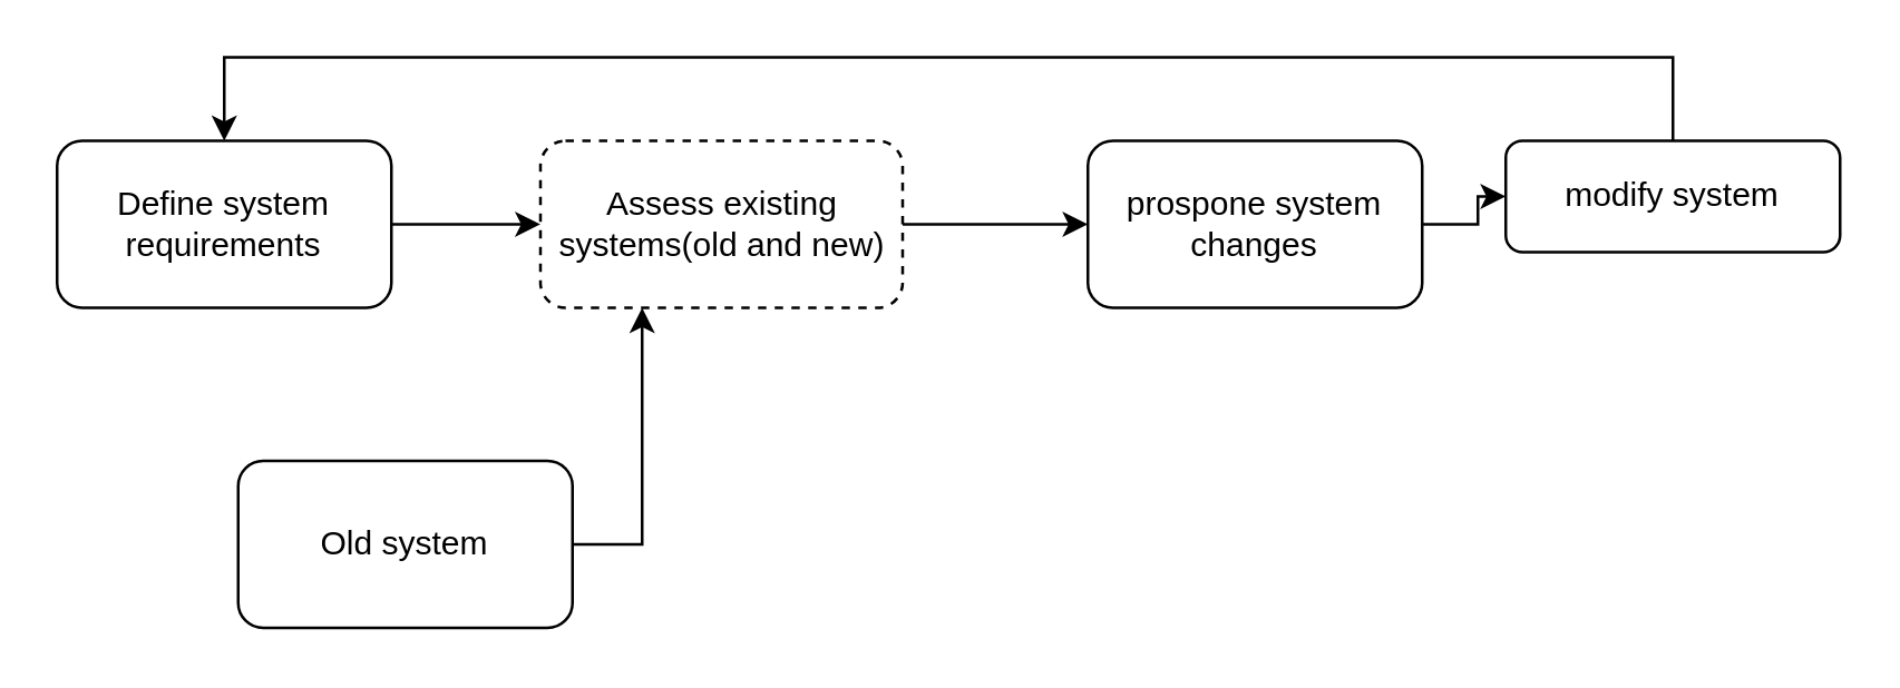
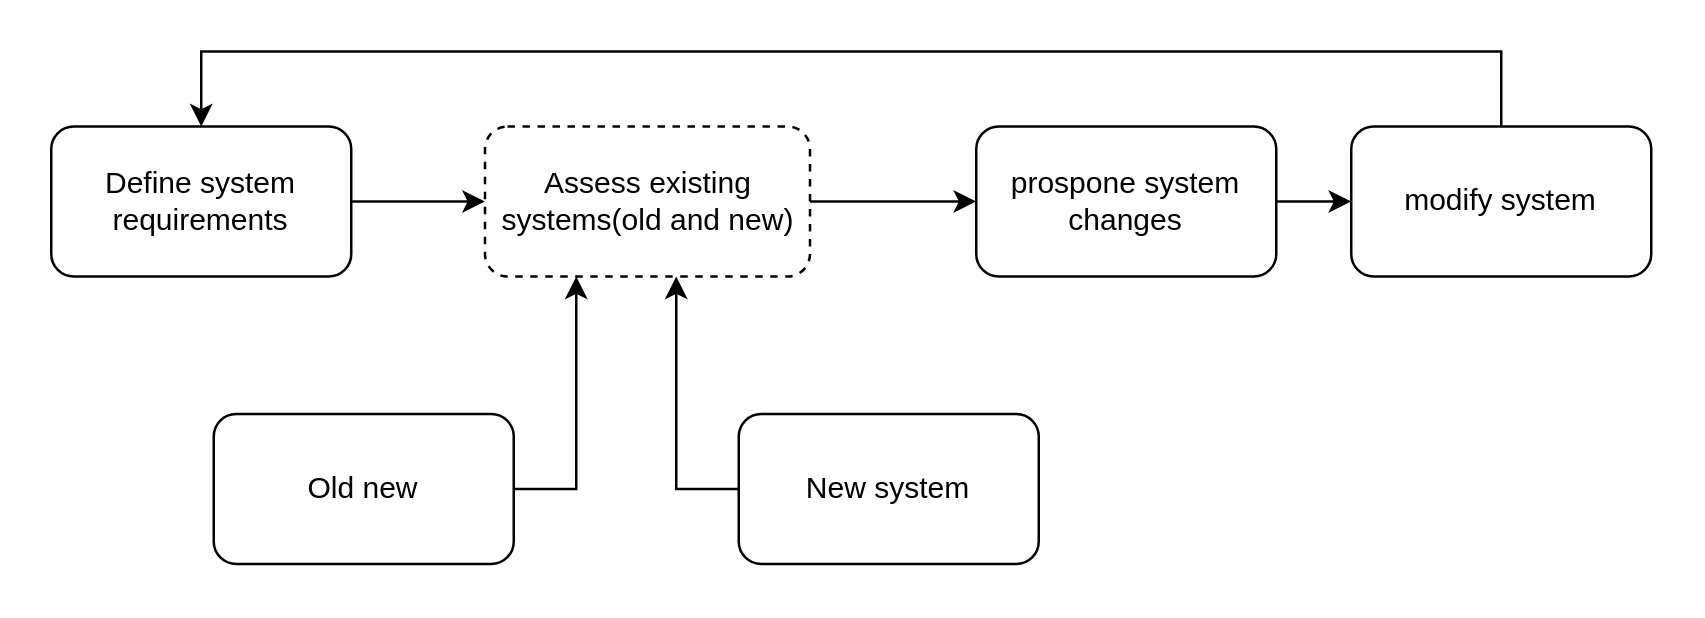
- <mxCell id="9" value="modify system" style="rounded=1;whiteSpace=wrap;html=1;" vertex="1" parent="1"><mxGeometry x="540" y="50" width="120" height="40" as="geometry" /></mxCell>
+ <mxCell id="9" value="modify system" style="rounded=1;whiteSpace=wrap;html=1;" vertex="1" parent="1"><mxGeometry x="540" y="50" width="120" height="60" as="geometry" /></mxCell>
+ <mxCell id="10" value="" style="edgeStyle=orthogonalEdgeStyle;rounded=0;orthogonalLoop=1;jettySize=auto;html=1;" edge="1" parent="1" source="11" target="5"><mxGeometry relative="1" as="geometry"><Array as="points"><mxPoint x="270" y="195" /></Array></mxGeometry></mxCell>
- <mxCell id="13" value="Old system" style="rounded=1;whiteSpace=wrap;html=1;" vertex="1" parent="1"><mxGeometry x="85" y="165" width="120" height="60" as="geometry" /></mxCell>
+ <mxCell id="13" value="Old new" style="rounded=1;whiteSpace=wrap;html=1;" vertex="1" parent="1"><mxGeometry x="85" y="165" width="120" height="60" as="geometry" /></mxCell>
+ <mxCell id="11" value="New system" style="rounded=1;whiteSpace=wrap;html=1;" vertex="1" parent="1"><mxGeometry x="295" y="165" width="120" height="60" as="geometry" /></mxCell>
